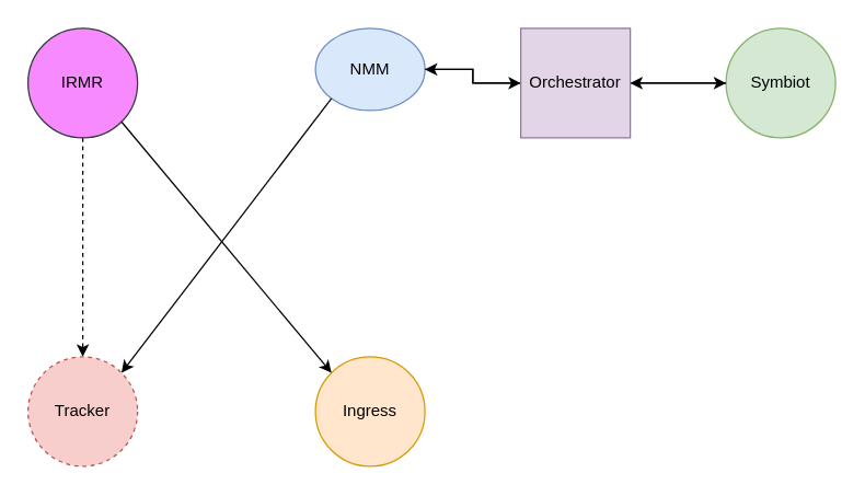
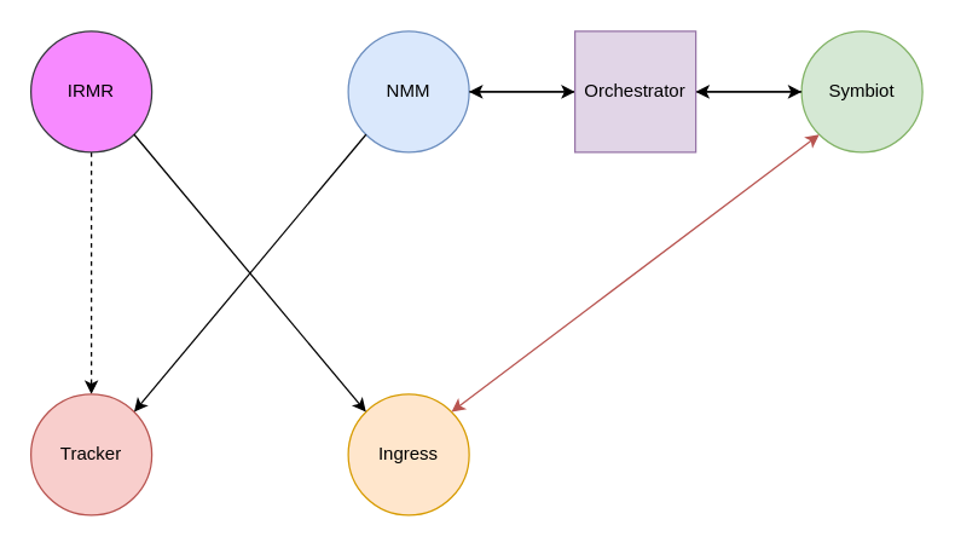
- <mxCell id="7" value="NMM" style="ellipse;whiteSpace=wrap;html=1;aspect=fixed;fillColor=#dae8fc;strokeColor=#6c8ebf;" parent="1" vertex="1"><mxGeometry x="230" y="20" width="80" height="60" as="geometry" /></mxCell>
+ <mxCell id="7" value="NMM" style="ellipse;whiteSpace=wrap;html=1;aspect=fixed;fillColor=#dae8fc;strokeColor=#6c8ebf;" parent="1" vertex="1"><mxGeometry x="230" y="20" width="80" height="80" as="geometry" /></mxCell>
+ <mxCell id="15" value="" style="endArrow=classic;startArrow=classic;html=1;rounded=0;exitX=1;exitY=0;exitDx=0;exitDy=0;entryX=0;entryY=1;entryDx=0;entryDy=0;fillColor=#f8cecc;gradientColor=#ea6b66;strokeColor=#b85450;" parent="1" source="8" target="5" edge="1"><mxGeometry width="50" height="50" relative="1" as="geometry"><mxPoint x="340" y="260" as="sourcePoint" /><mxPoint x="390" y="210" as="targetPoint" /></mxGeometry></mxCell>
- <mxCell id="13" value="Tracker" style="ellipse;whiteSpace=wrap;html=1;aspect=fixed;fillColor=#f8cecc;strokeColor=#b85450;dashed=1;" parent="1" vertex="1"><mxGeometry x="20" y="260" width="80" height="80" as="geometry" /></mxCell>
+ <mxCell id="13" value="Tracker" style="ellipse;whiteSpace=wrap;html=1;aspect=fixed;fillColor=#f8cecc;strokeColor=#b85450;" parent="1" vertex="1"><mxGeometry x="20" y="260" width="80" height="80" as="geometry" /></mxCell>
